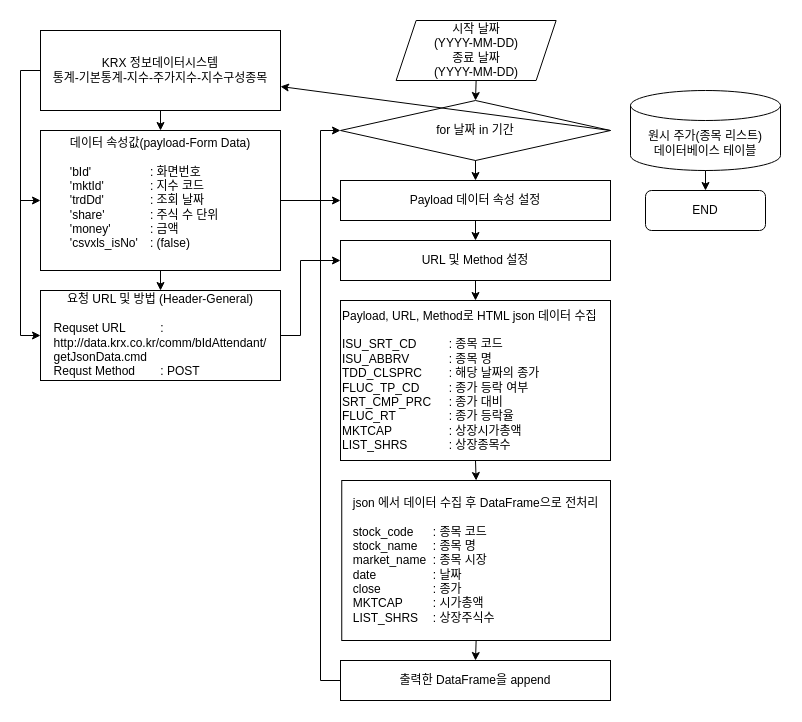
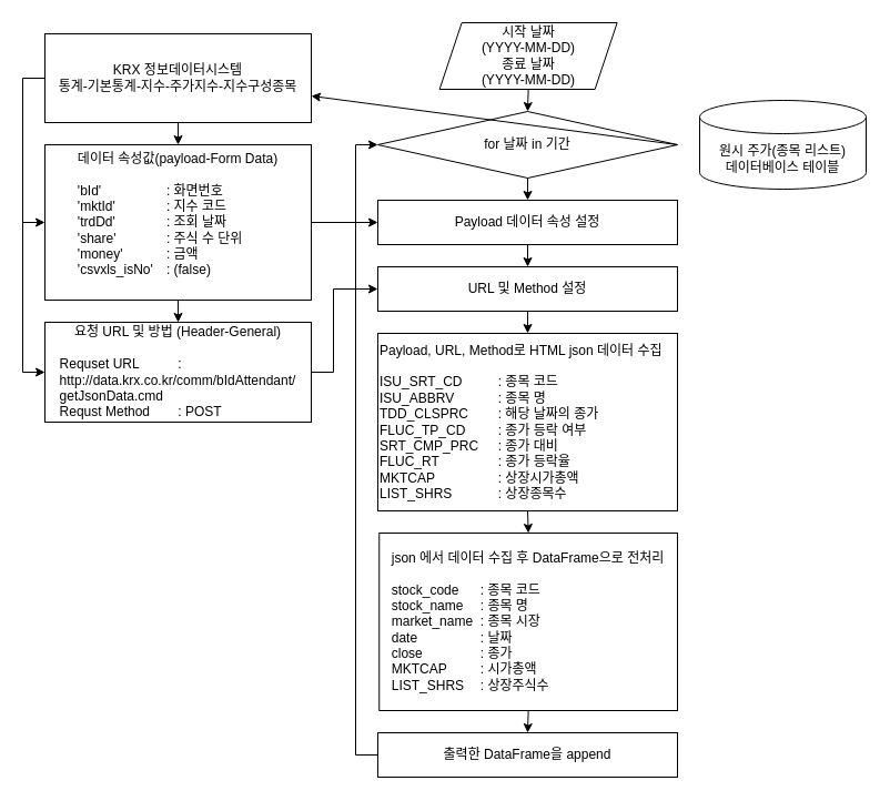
- <mxCell id="7" value="" style="endArrow=classic;html=1;rounded=0;exitX=0.5;exitY=1;exitDx=0;exitDy=0;exitPerimeter=0;" parent="1" source="5" target="8" edge="1"><mxGeometry width="50" height="50" relative="1" as="geometry"><mxPoint x="625" y="230" as="sourcePoint" /><mxPoint x="720" y="190" as="targetPoint" /></mxGeometry></mxCell>
- <mxCell id="8" value="END" style="rounded=1;whiteSpace=wrap;html=1;" parent="1" vertex="1"><mxGeometry x="645" y="190" width="120" height="40" as="geometry" /></mxCell>
